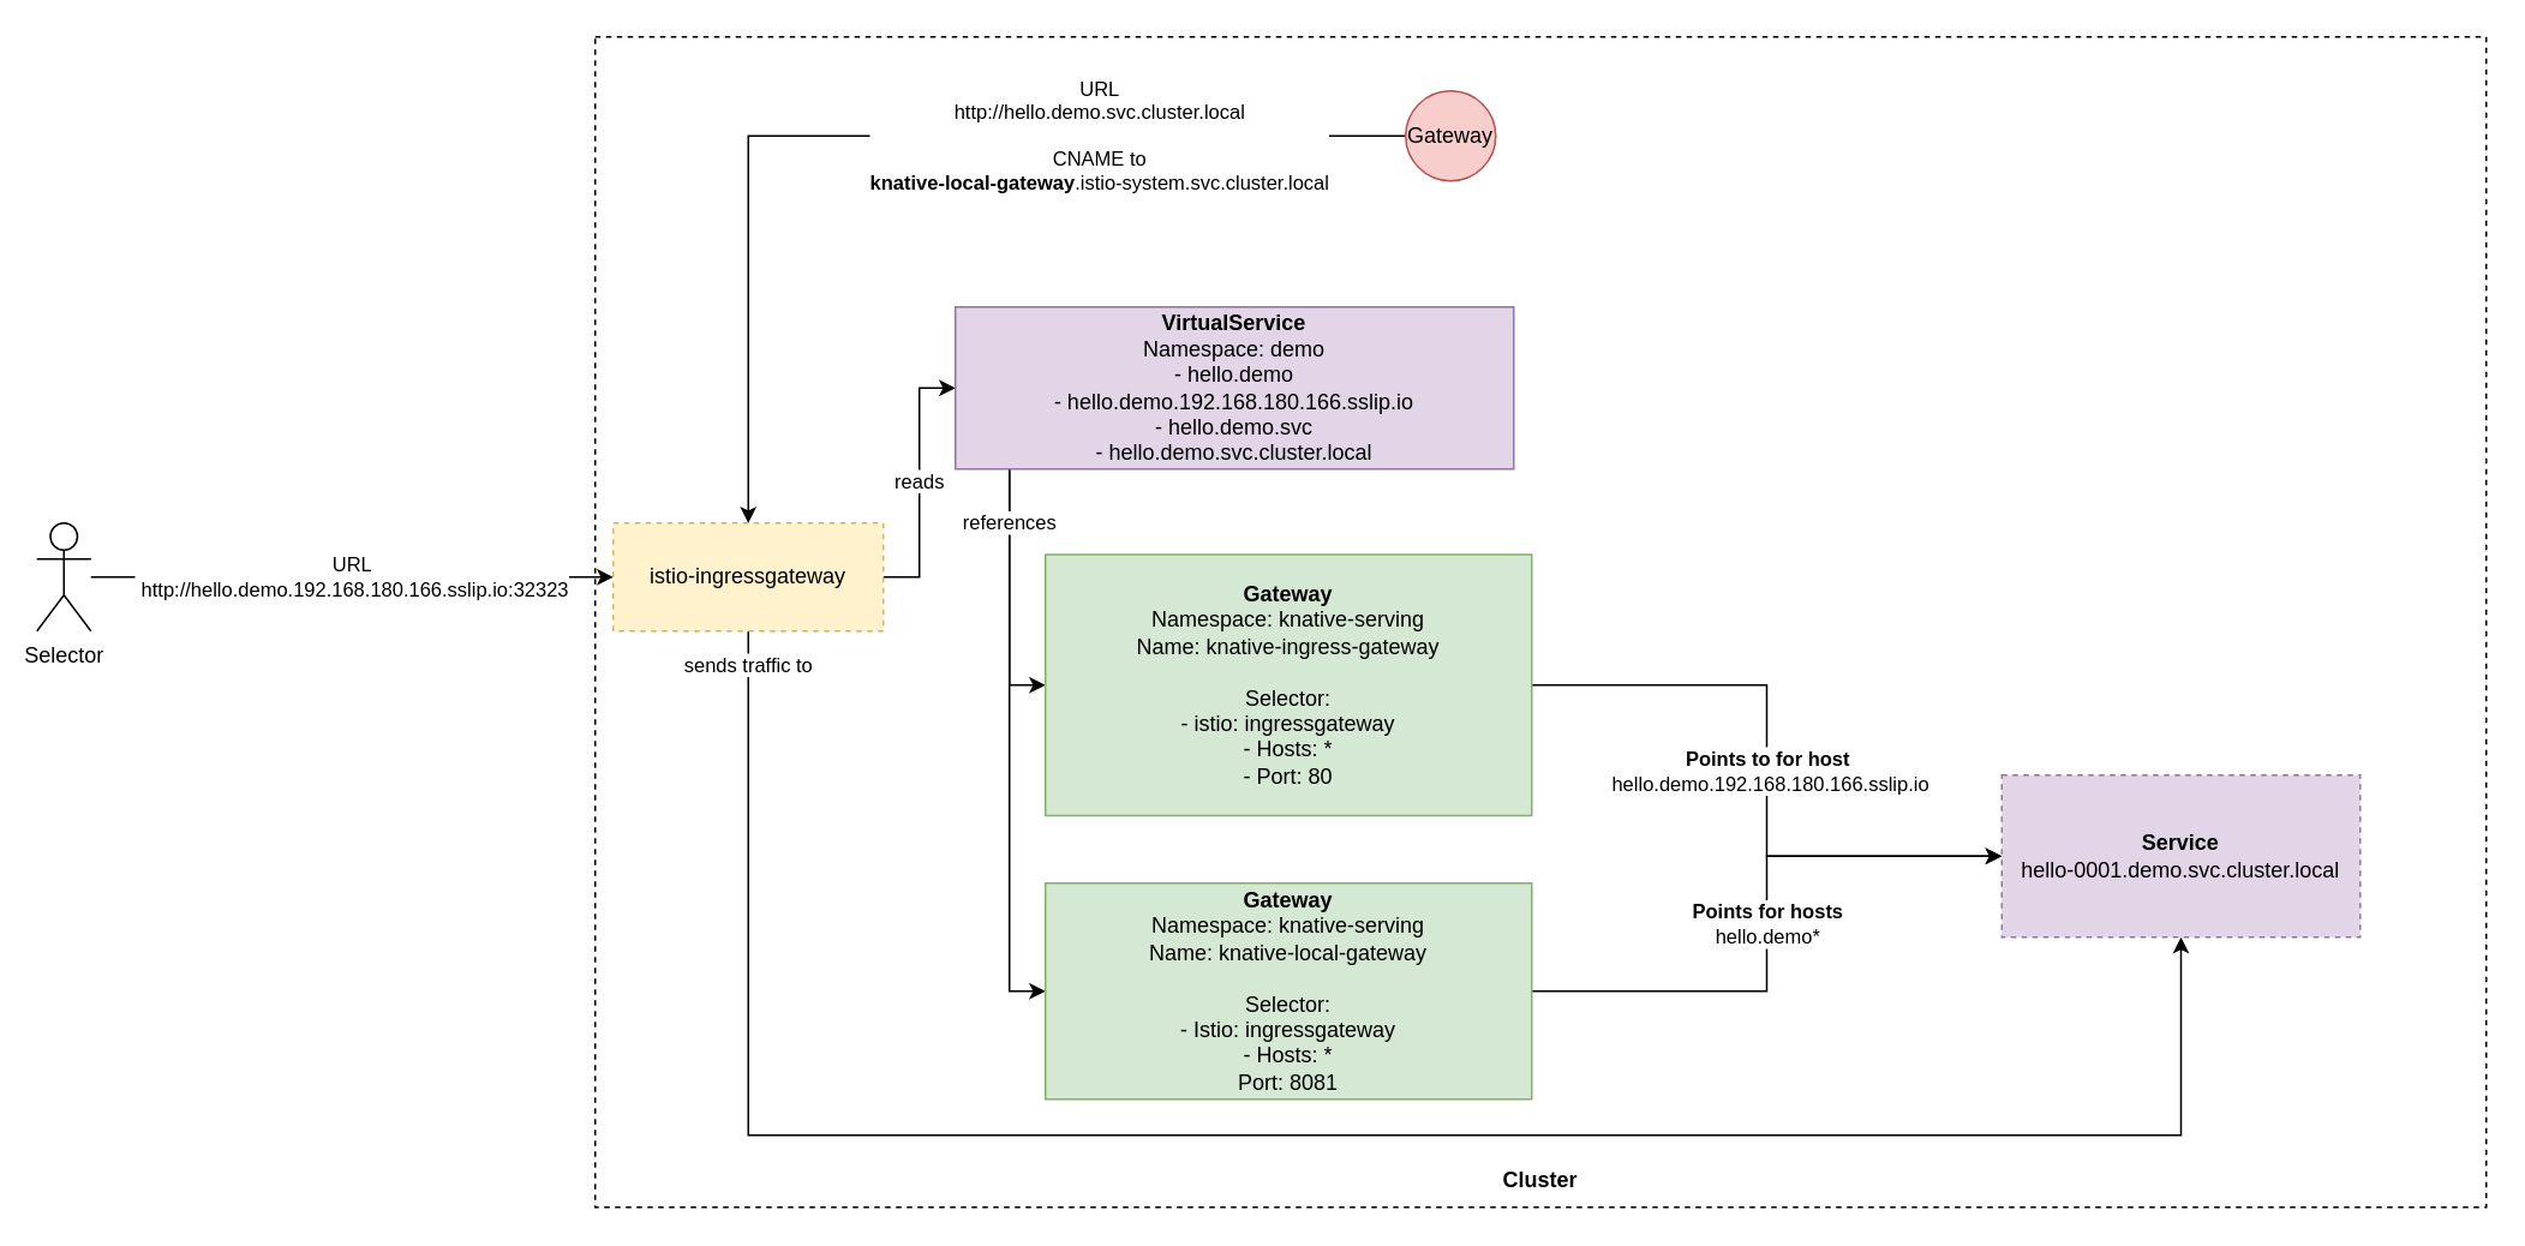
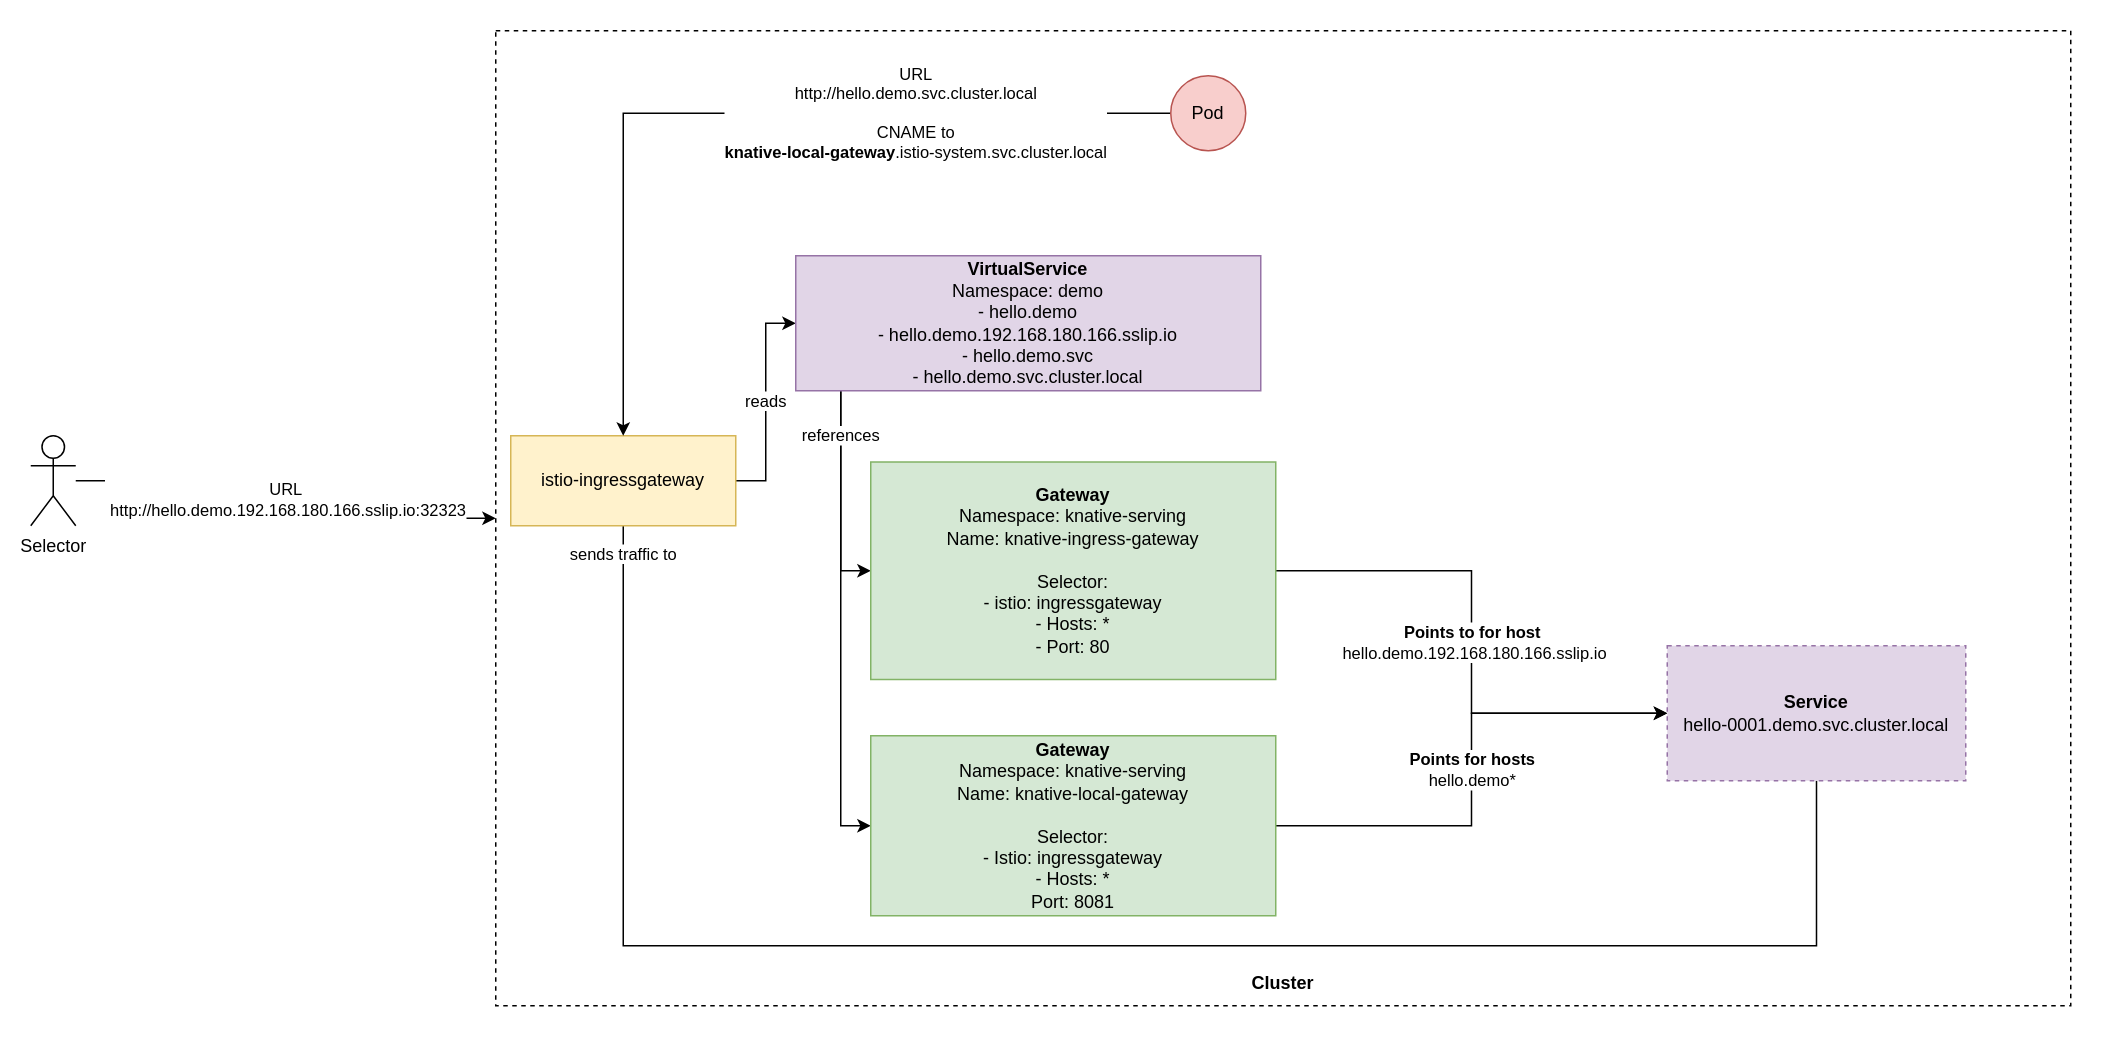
- <mxCell id="17" value="Gateway" style="ellipse;whiteSpace=wrap;html=1;aspect=fixed;fillColor=#f8cecc;strokeColor=#b85450;" vertex="1" parent="1"><mxGeometry x="780" y="50" width="50" height="50" as="geometry" /></mxCell>
+ <mxCell id="17" value="Pod" style="ellipse;whiteSpace=wrap;html=1;aspect=fixed;fillColor=#f8cecc;strokeColor=#b85450;" vertex="1" parent="1"><mxGeometry x="780" y="50" width="50" height="50" as="geometry" /></mxCell>
- <mxCell id="3" value="URL&lt;br&gt;&amp;nbsp;http://hello.demo.192.168.180.166.sslip.io:32323" style="edgeStyle=orthogonalEdgeStyle;rounded=0;orthogonalLoop=1;jettySize=auto;html=1;entryX=0;entryY=0.5;entryDx=0;entryDy=0;" edge="1" parent="1" source="4" target="7"><mxGeometry relative="1" as="geometry" /></mxCell>
+ <mxCell id="3" value="URL&lt;br&gt;&amp;nbsp;http://hello.demo.192.168.180.166.sslip.io:32323" style="edgeStyle=orthogonalEdgeStyle;rounded=0;orthogonalLoop=1;jettySize=auto;html=1;" edge="1" parent="1" source="4" target="2"><mxGeometry relative="1" as="geometry" /></mxCell>
- <mxCell id="7" value="istio-ingressgateway" style="rounded=0;whiteSpace=wrap;html=1;fillColor=#fff2cc;strokeColor=#d6b656;dashed=1;" vertex="1" parent="1"><mxGeometry x="340" y="290" width="150" height="60" as="geometry" /></mxCell>
+ <mxCell id="7" value="istio-ingressgateway" style="rounded=0;whiteSpace=wrap;html=1;fillColor=#fff2cc;strokeColor=#d6b656;" vertex="1" parent="1"><mxGeometry x="340" y="290" width="150" height="60" as="geometry" /></mxCell>
- <mxCell id="6" value="sends traffic to" style="edgeStyle=orthogonalEdgeStyle;rounded=0;orthogonalLoop=1;jettySize=auto;html=1;entryX=0.5;entryY=1;entryDx=0;entryDy=0;" edge="1" parent="1" source="7" target="15"><mxGeometry x="-0.968" relative="1" as="geometry"><Array as="points"><mxPoint x="415" y="630" /><mxPoint x="1211" y="630" /></Array><mxPoint as="offset" /></mxGeometry></mxCell>
+ <mxCell id="6" value="sends traffic to" style="edgeStyle=orthogonalEdgeStyle;rounded=0;orthogonalLoop=1;jettySize=auto;html=1;entryX=0.5;entryY=1;entryDx=0;entryDy=0;endArrow=none;" edge="1" parent="1" source="7" target="15"><mxGeometry x="-0.968" relative="1" as="geometry"><Array as="points"><mxPoint x="415" y="630" /><mxPoint x="1211" y="630" /></Array><mxPoint as="offset" /></mxGeometry></mxCell>
